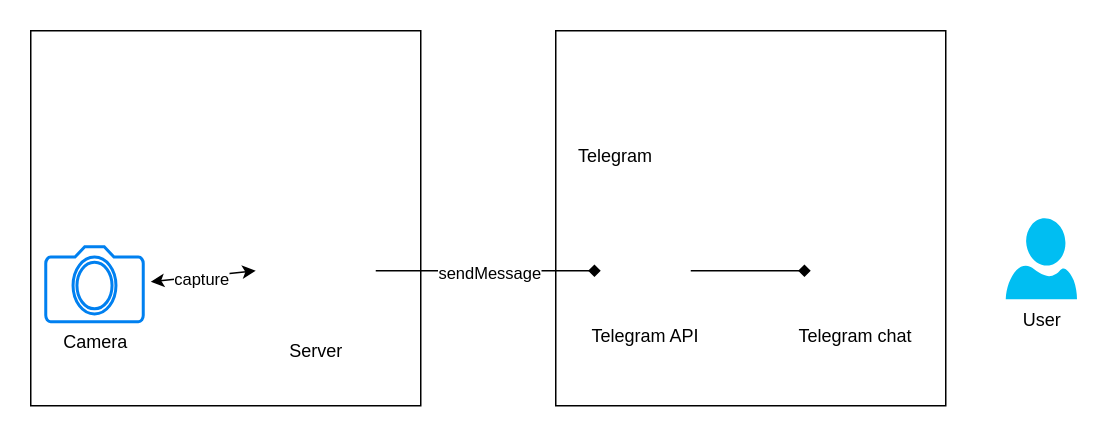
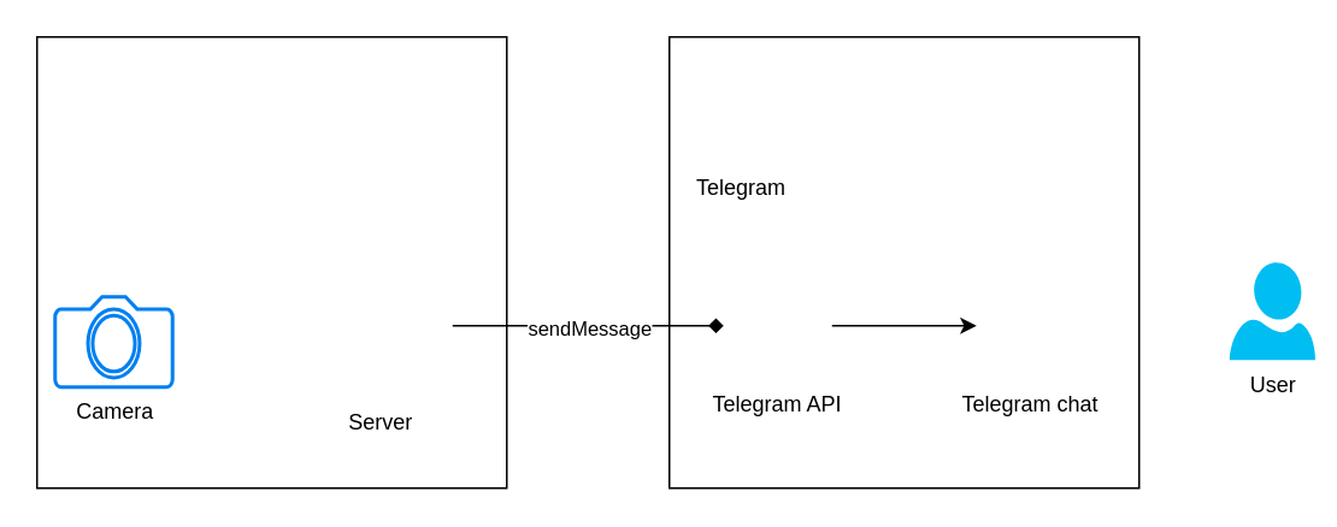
- <mxCell id="15" value="User" style="verticalLabelPosition=bottom;html=1;verticalAlign=top;align=center;strokeColor=none;fillColor=#00BEF2;shape=mxgraph.azure.user;" vertex="1" parent="1"><mxGeometry x="670" y="145" width="47.5" height="54" as="geometry" /></mxCell>
+ <mxCell id="15" value="User" style="verticalLabelPosition=bottom;html=1;verticalAlign=top;align=center;strokeColor=none;fillColor=#00BEF2;shape=mxgraph.azure.user;" vertex="1" parent="1"><mxGeometry x="680" y="145" width="47.5" height="54" as="geometry" /></mxCell>
- <mxCell id="14" value="" style="endArrow=diamond;html=1;exitX=1;exitY=0.5;exitDx=0;exitDy=0;entryX=0;entryY=0.5;entryDx=0;entryDy=0;" edge="1" parent="1" source="4" target="13"><mxGeometry width="50" height="50" relative="1" as="geometry"><mxPoint x="530" y="370" as="sourcePoint" /><mxPoint x="580" y="320" as="targetPoint" /></mxGeometry></mxCell>
+ <mxCell id="14" value="" style="endArrow=classic;html=1;exitX=1;exitY=0.5;exitDx=0;exitDy=0;entryX=0;entryY=0.5;entryDx=0;entryDy=0;" edge="1" parent="1" source="4" target="13"><mxGeometry width="50" height="50" relative="1" as="geometry"><mxPoint x="530" y="370" as="sourcePoint" /><mxPoint x="580" y="320" as="targetPoint" /></mxGeometry></mxCell>
- <mxCell id="8" value="" style="endArrow=classic;startArrow=classic;html=1;entryX=0;entryY=0.5;entryDx=0;entryDy=0;exitX=1.077;exitY=0.467;exitDx=0;exitDy=0;exitPerimeter=0;" edge="1" parent="1" source="6" target="7"><mxGeometry width="50" height="50" relative="1" as="geometry"><mxPoint x="-30" y="230" as="sourcePoint" /><mxPoint x="20" y="180" as="targetPoint" /></mxGeometry></mxCell>
- <mxCell id="9" value="capture" style="edgeLabel;html=1;align=center;verticalAlign=middle;resizable=0;points=[];" vertex="1" connectable="0" parent="8"><mxGeometry x="-0.262" y="-1" relative="1" as="geometry"><mxPoint x="8" as="offset" /></mxGeometry></mxCell>
